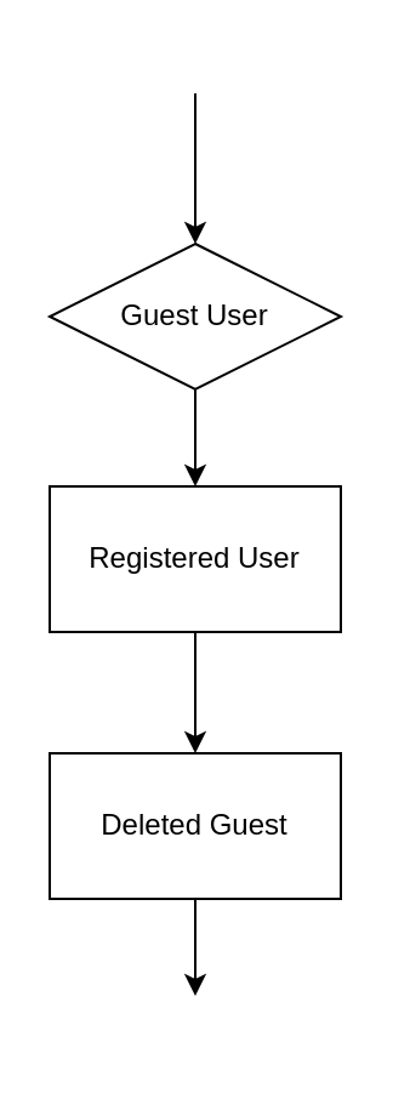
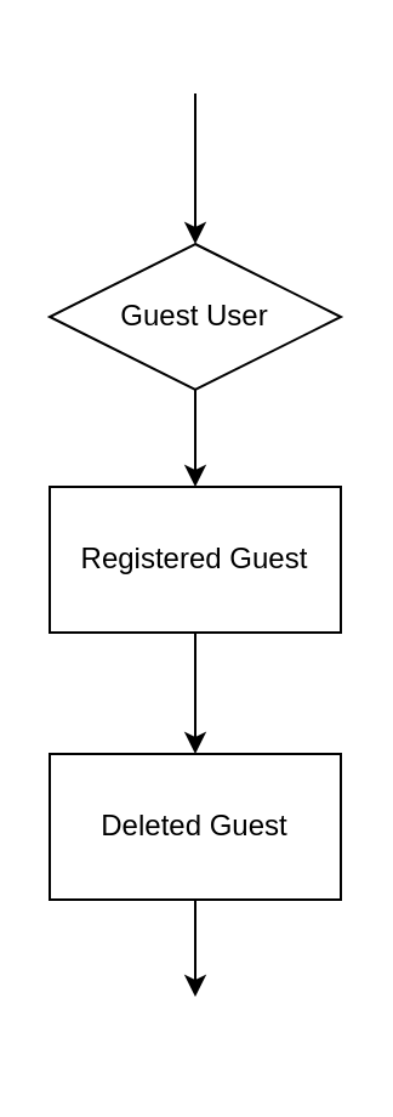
- <mxCell id="6" value="Registered User" style="rounded=0;whiteSpace=wrap;html=1;" parent="1" vertex="1"><mxGeometry x="20" y="200" width="120" height="60" as="geometry" /></mxCell>
+ <mxCell id="6" value="Registered Guest" style="rounded=0;whiteSpace=wrap;html=1;" parent="1" vertex="1"><mxGeometry x="20" y="200" width="120" height="60" as="geometry" /></mxCell>
